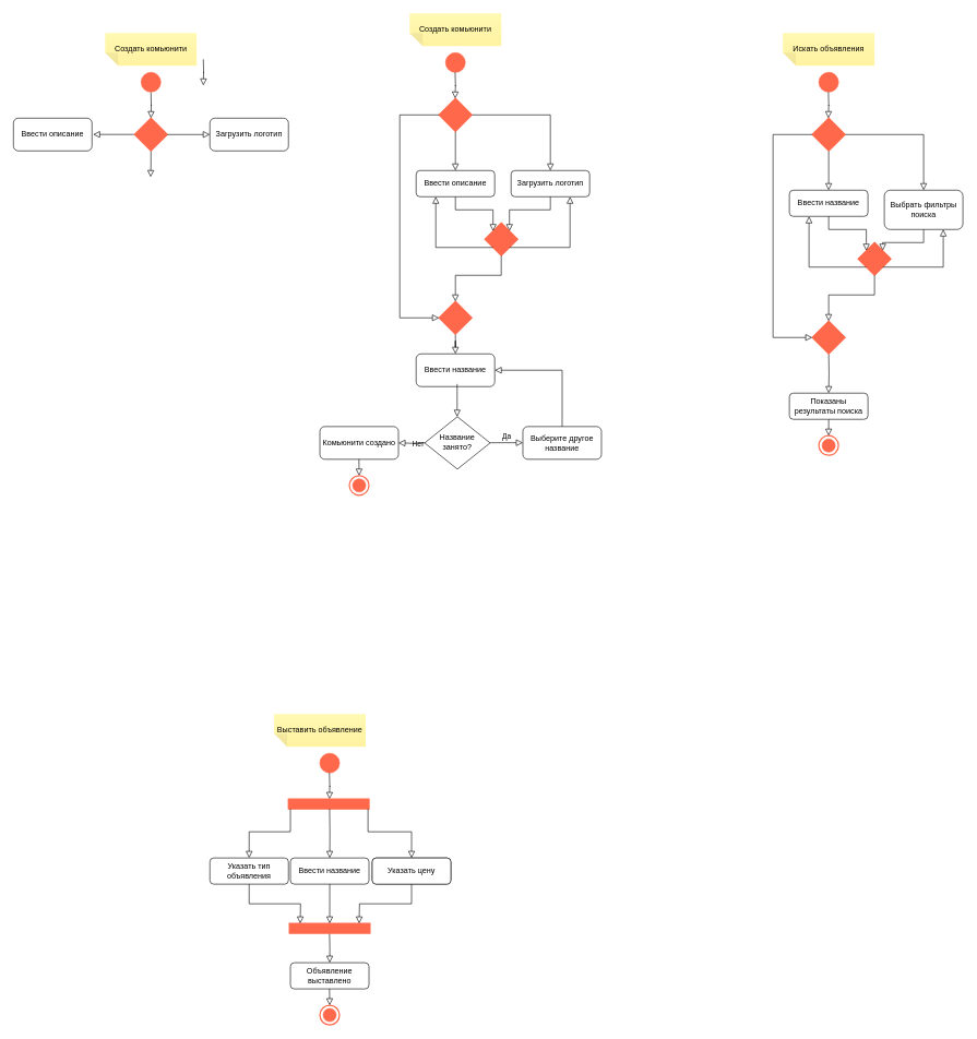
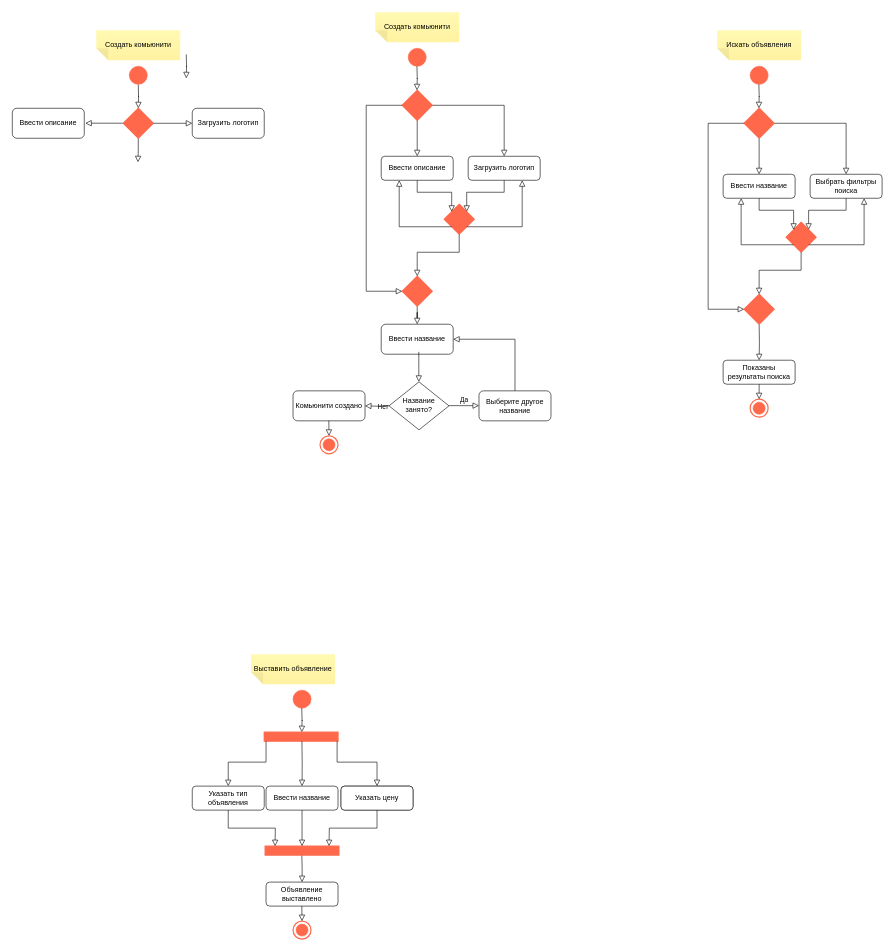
- <mxCell id="31" value="Выбрать фильтры поиска" style="rounded=1;whiteSpace=wrap;html=1;fontSize=12;glass=0;strokeWidth=1;shadow=0;" vertex="1" parent="1"><mxGeometry x="1350" y="290" width="120" height="60" as="geometry" /></mxCell>
+ <mxCell id="31" value="Выбрать фильтры поиска" style="rounded=1;whiteSpace=wrap;html=1;fontSize=12;glass=0;strokeWidth=1;shadow=0;" vertex="1" parent="1"><mxGeometry x="1350" y="290" width="120" height="40" as="geometry" /></mxCell>
